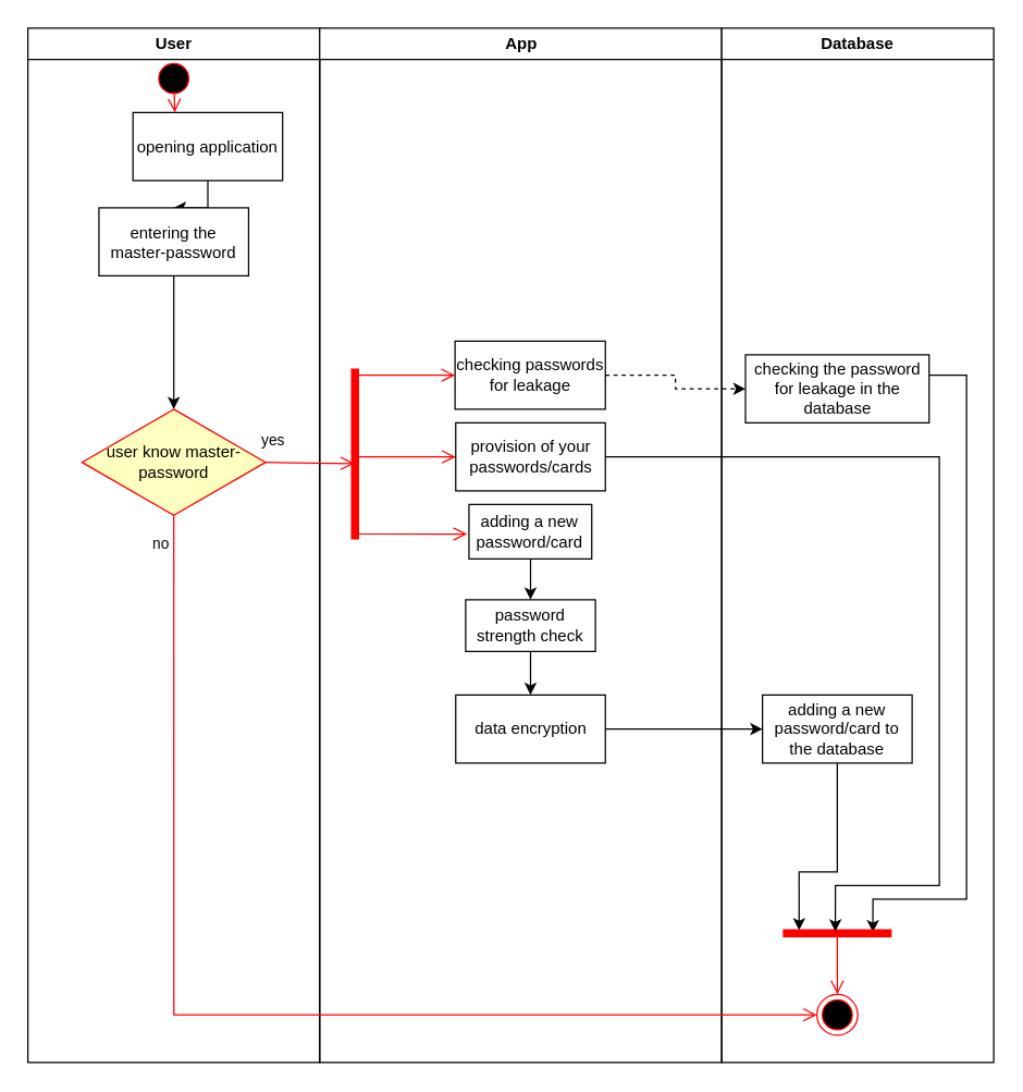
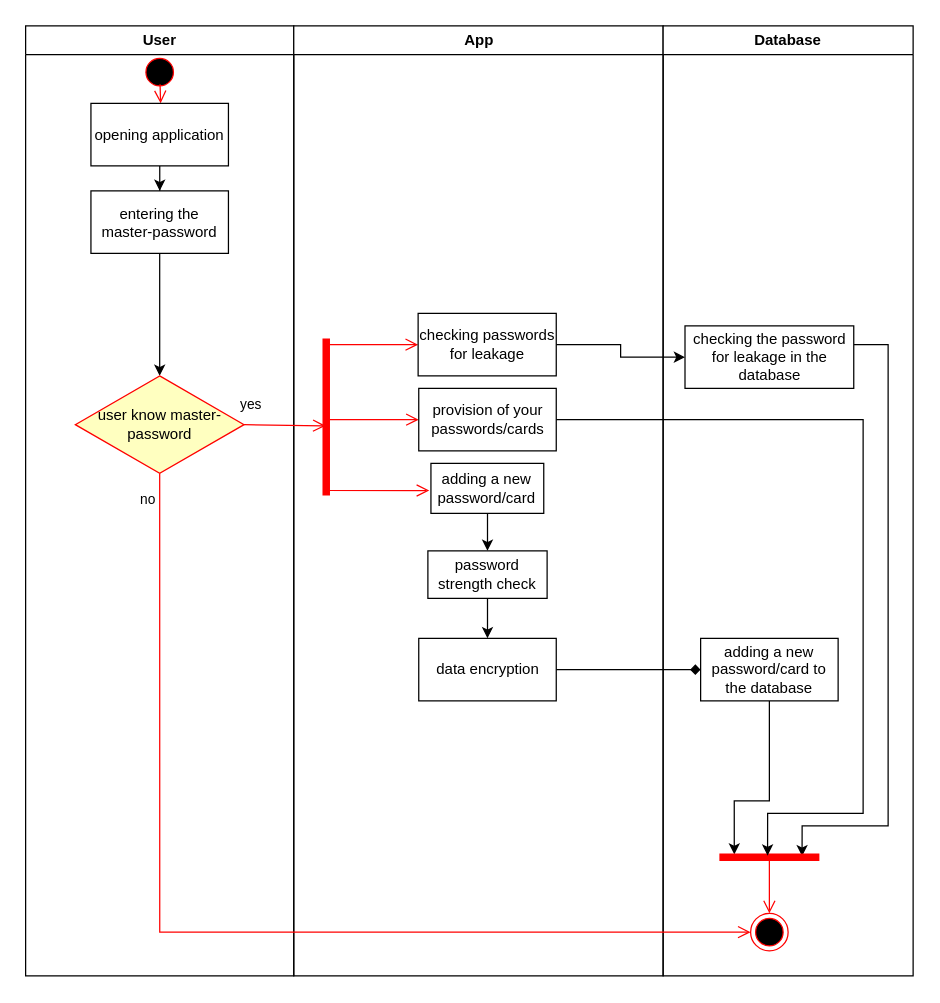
- <mxCell id="6" value="opening application" style="" parent="2" vertex="1"><mxGeometry x="77.25" y="62" width="110" height="50" as="geometry" /></mxCell>
+ <mxCell id="6" value="opening application" style="" parent="2" vertex="1"><mxGeometry x="52.25" y="62" width="110" height="50" as="geometry" /></mxCell>
- <mxCell id="33" value="" style="edgeStyle=orthogonalEdgeStyle;rounded=0;orthogonalLoop=1;jettySize=auto;html=1;dashed=1;" edge="1" parent="1" source="21" target="26"><mxGeometry relative="1" as="geometry" /></mxCell>
+ <mxCell id="33" value="" style="edgeStyle=orthogonalEdgeStyle;rounded=0;orthogonalLoop=1;jettySize=auto;html=1;" edge="1" parent="1" source="21" target="26"><mxGeometry relative="1" as="geometry" /></mxCell>
- <mxCell id="32" style="edgeStyle=orthogonalEdgeStyle;rounded=0;orthogonalLoop=1;jettySize=auto;html=1;entryX=0;entryY=0.5;entryDx=0;entryDy=0;" edge="1" parent="1" source="14" target="24"><mxGeometry relative="1" as="geometry" /></mxCell>
+ <mxCell id="32" style="edgeStyle=orthogonalEdgeStyle;rounded=0;orthogonalLoop=1;jettySize=auto;html=1;entryX=0;entryY=0.5;entryDx=0;entryDy=0;endArrow=diamond;" edge="1" parent="1" source="14" target="24"><mxGeometry relative="1" as="geometry" /></mxCell>
